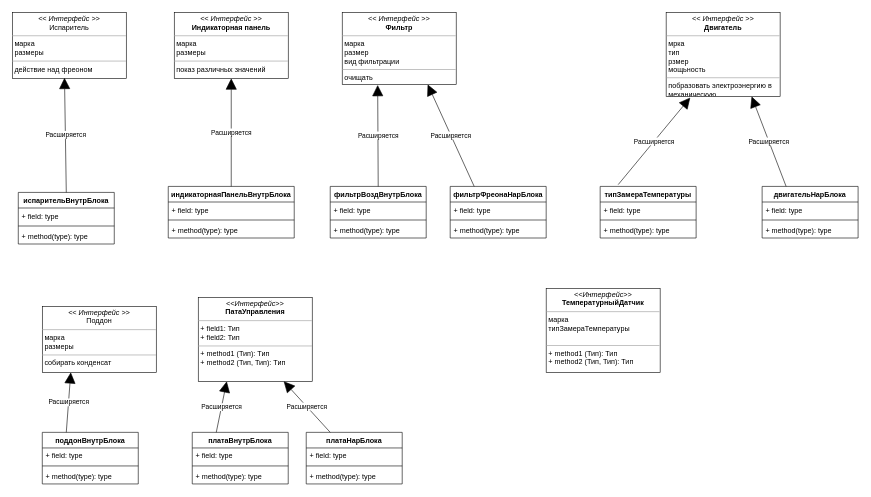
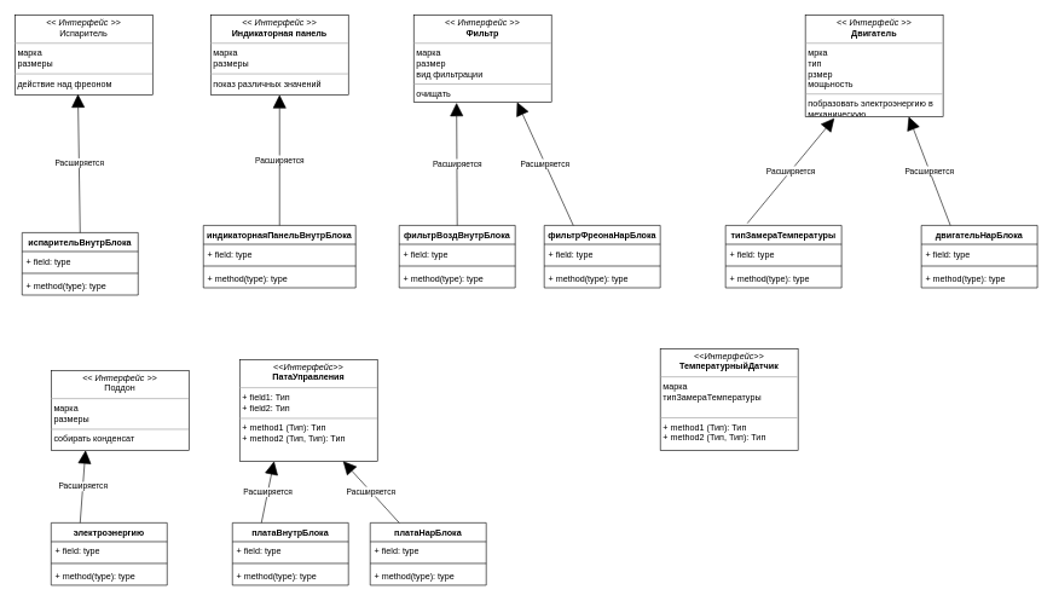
- <mxCell id="37" value="поддонВнутрБлока" style="swimlane;fontStyle=1;align=center;verticalAlign=top;childLayout=stackLayout;horizontal=1;startSize=26;horizontalStack=0;resizeParent=1;resizeParentMax=0;resizeLast=0;collapsible=1;marginBottom=0;" vertex="1" parent="1"><mxGeometry x="70" y="720" width="160" height="86" as="geometry" /></mxCell>
+ <mxCell id="37" value="электроэнергию" style="swimlane;fontStyle=1;align=center;verticalAlign=top;childLayout=stackLayout;horizontal=1;startSize=26;horizontalStack=0;resizeParent=1;resizeParentMax=0;resizeLast=0;collapsible=1;marginBottom=0;" vertex="1" parent="1"><mxGeometry x="70" y="720" width="160" height="86" as="geometry" /></mxCell>
